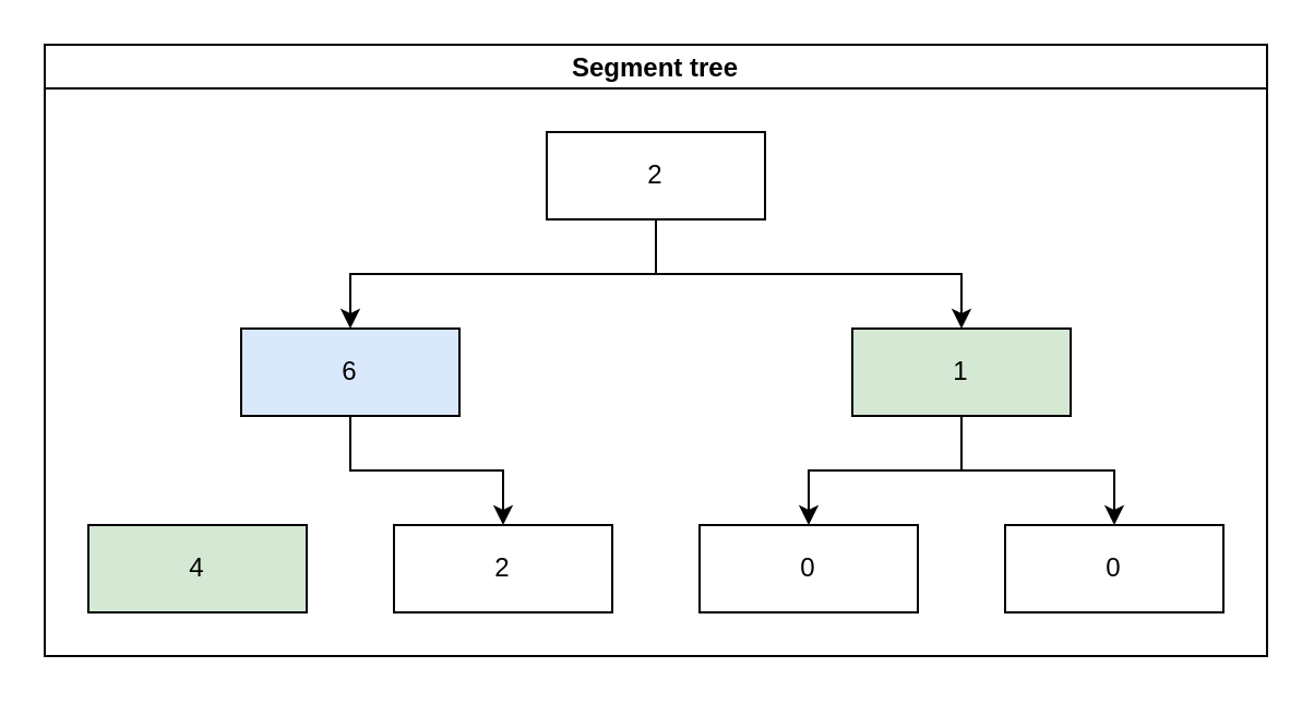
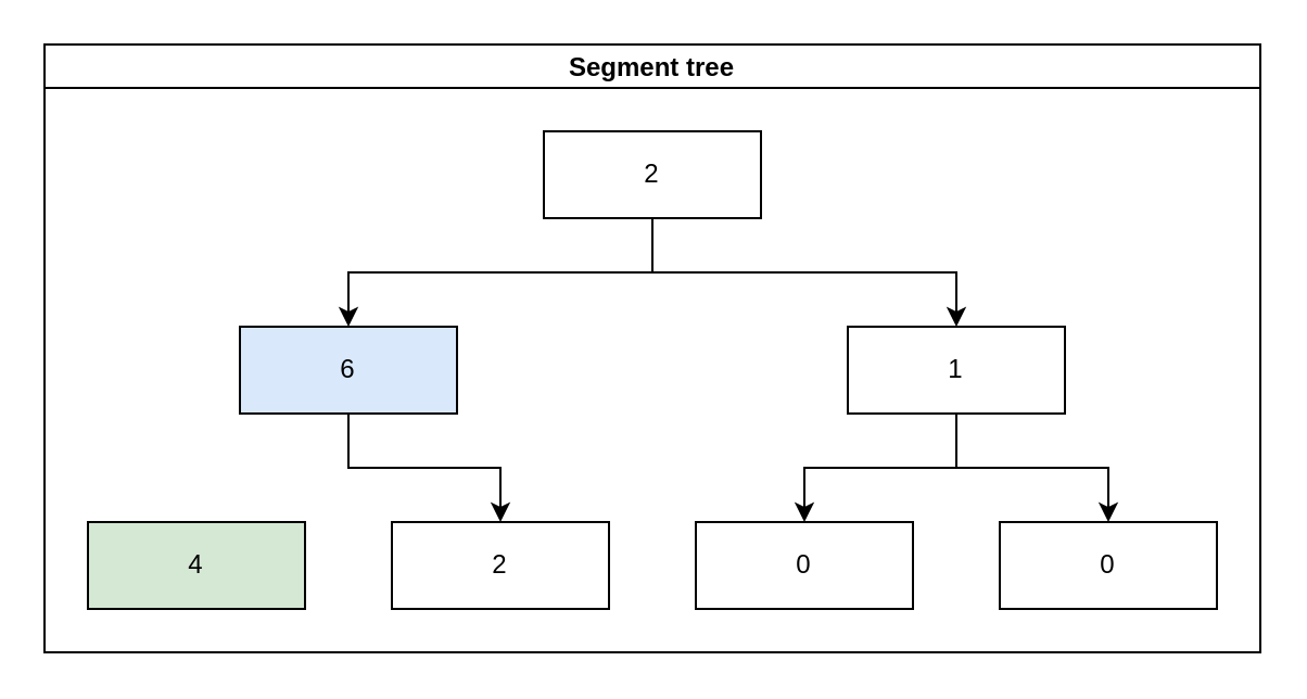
- <mxCell id="4" value="1" style="whiteSpace=wrap;html=1;fillColor=#d5e8d4;" vertex="1" parent="2"><mxGeometry x="370" y="130" width="100" height="40" as="geometry" /></mxCell>
+ <mxCell id="4" value="1" style="whiteSpace=wrap;html=1;" vertex="1" parent="2"><mxGeometry x="370" y="130" width="100" height="40" as="geometry" /></mxCell>
